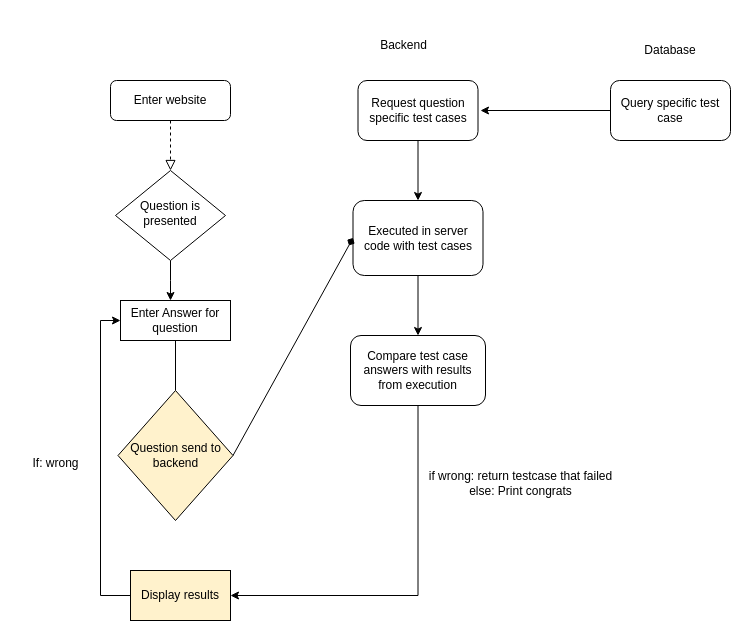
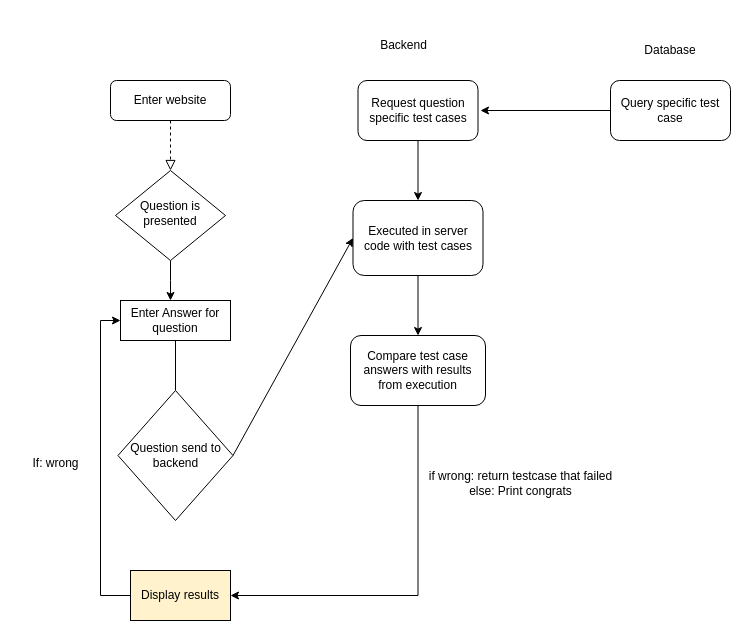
- <mxCell id="12" value="" style="endArrow=diamond;html=1;rounded=0;exitX=1;exitY=0.5;exitDx=0;exitDy=0;entryX=0;entryY=0.5;entryDx=0;entryDy=0;" edge="1" parent="1" source="8" target="10"><mxGeometry width="50" height="50" relative="1" as="geometry"><mxPoint x="330" y="280" as="sourcePoint" /><mxPoint x="380" y="230" as="targetPoint" /></mxGeometry></mxCell>
+ <mxCell id="12" value="" style="endArrow=classic;html=1;rounded=0;exitX=1;exitY=0.5;exitDx=0;exitDy=0;entryX=0;entryY=0.5;entryDx=0;entryDy=0;" edge="1" parent="1" source="8" target="10"><mxGeometry width="50" height="50" relative="1" as="geometry"><mxPoint x="330" y="280" as="sourcePoint" /><mxPoint x="380" y="230" as="targetPoint" /></mxGeometry></mxCell>
- <mxCell id="8" value="Question send to backend" style="rhombus;whiteSpace=wrap;html=1;fillColor=#fff2cc;" vertex="1" parent="1"><mxGeometry x="117.5" y="390" width="115" height="130" as="geometry" /></mxCell>
+ <mxCell id="8" value="Question send to backend" style="rhombus;whiteSpace=wrap;html=1;" vertex="1" parent="1"><mxGeometry x="117.5" y="390" width="115" height="130" as="geometry" /></mxCell>
